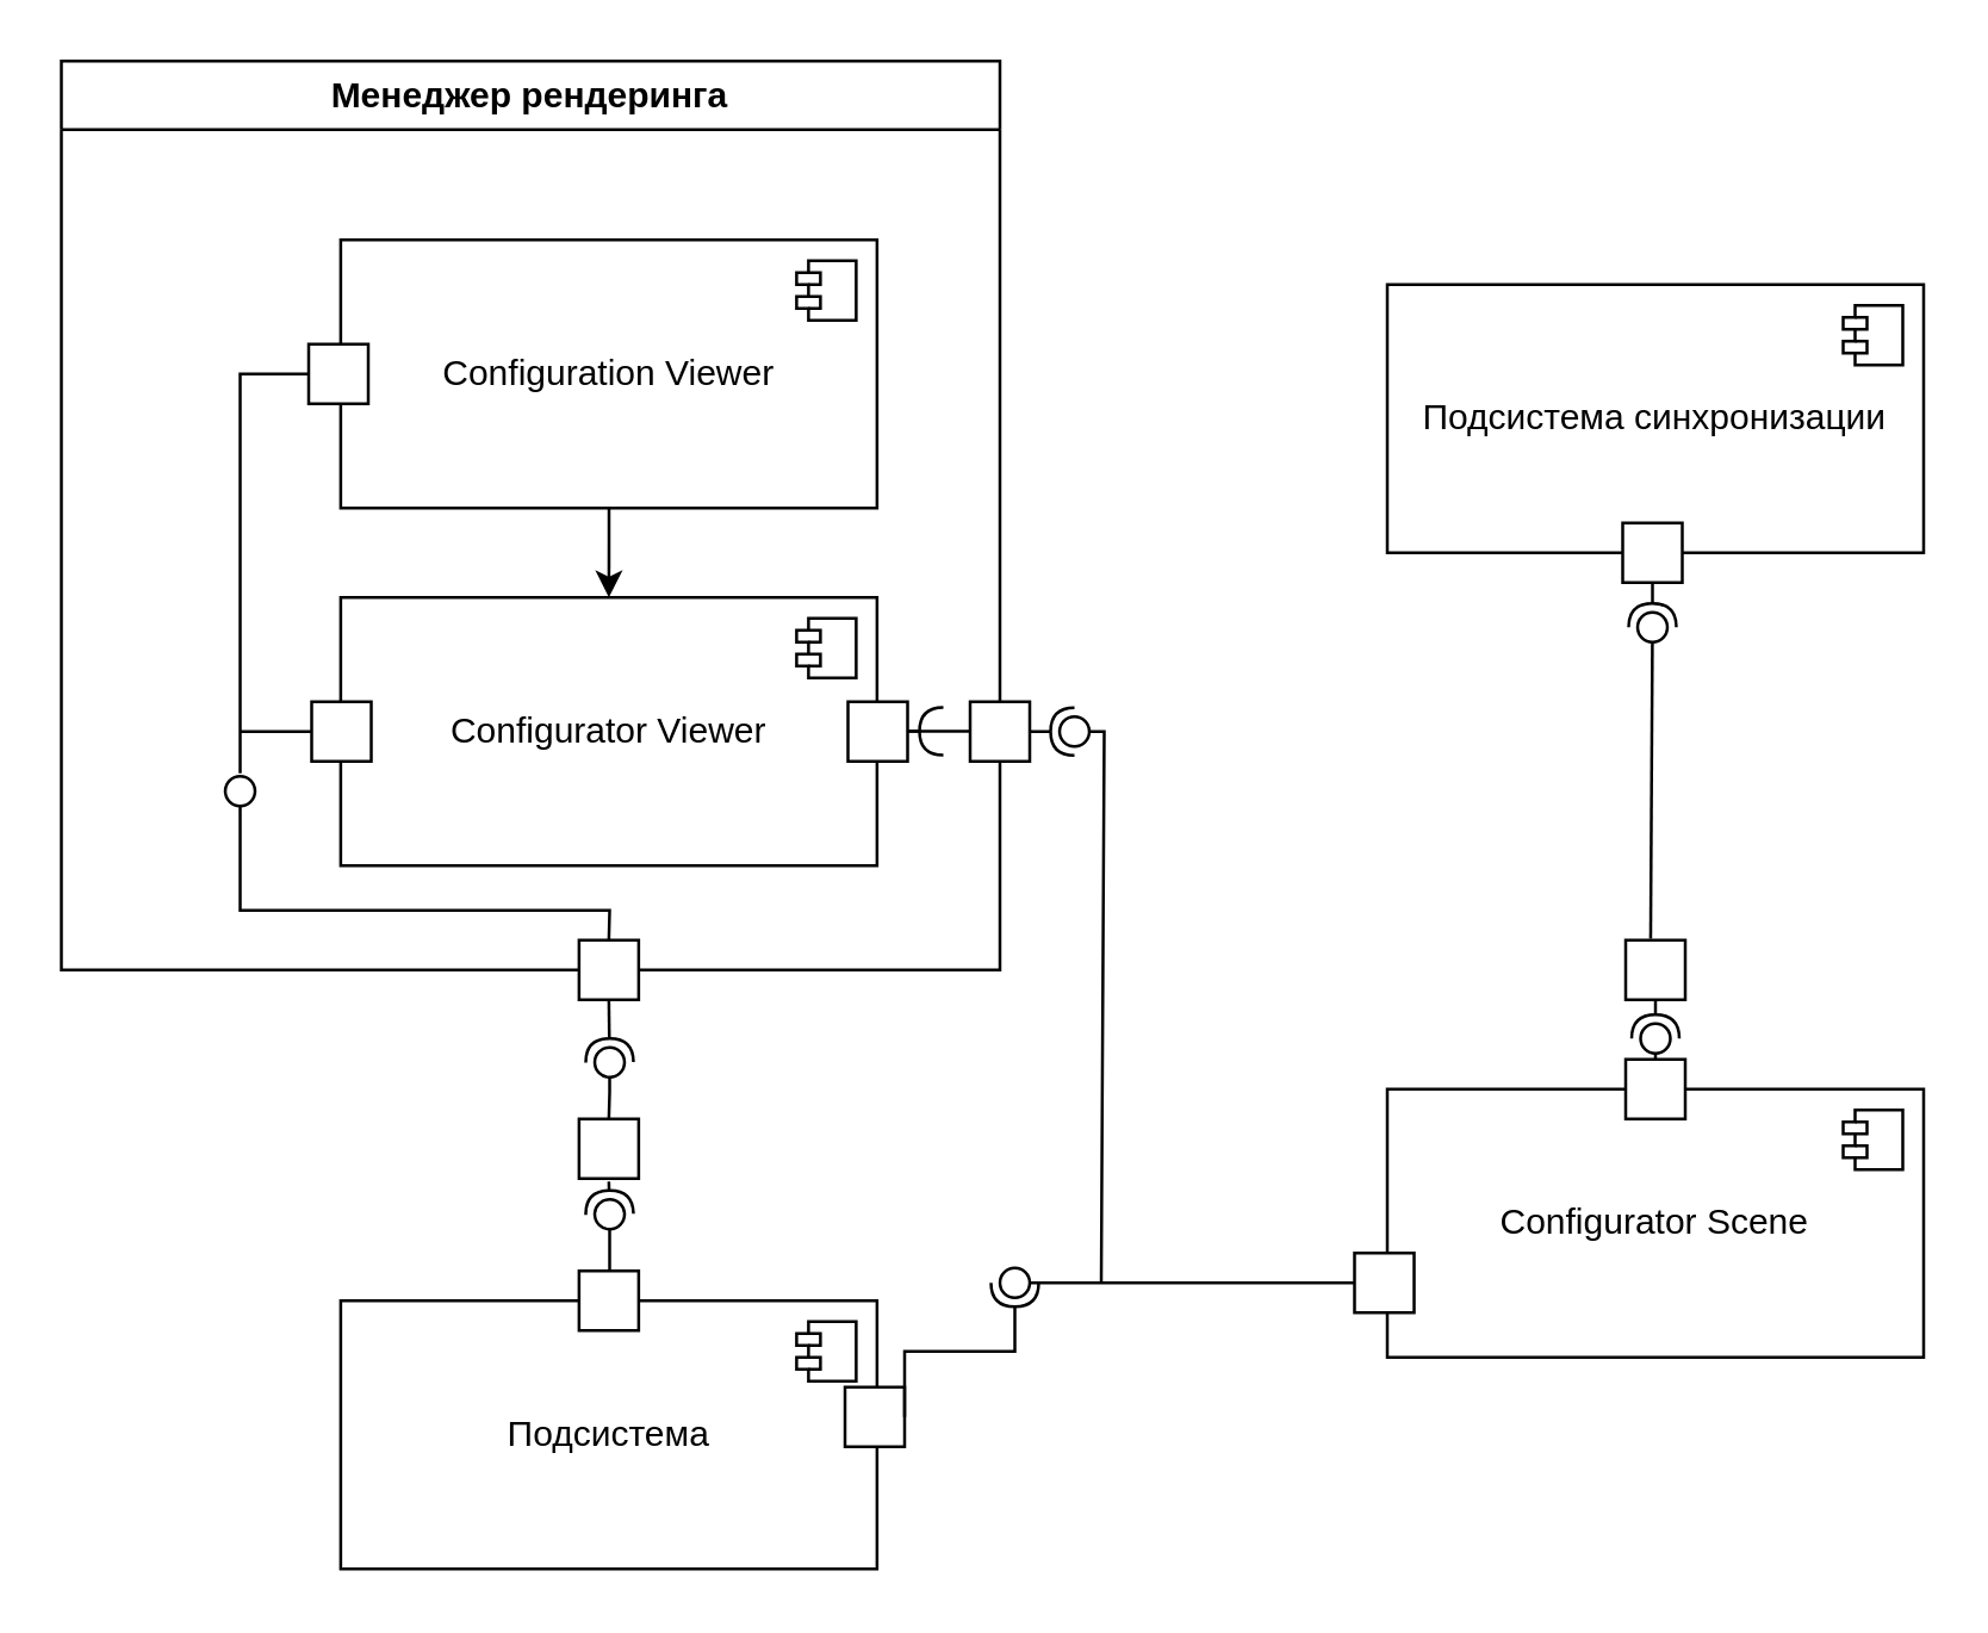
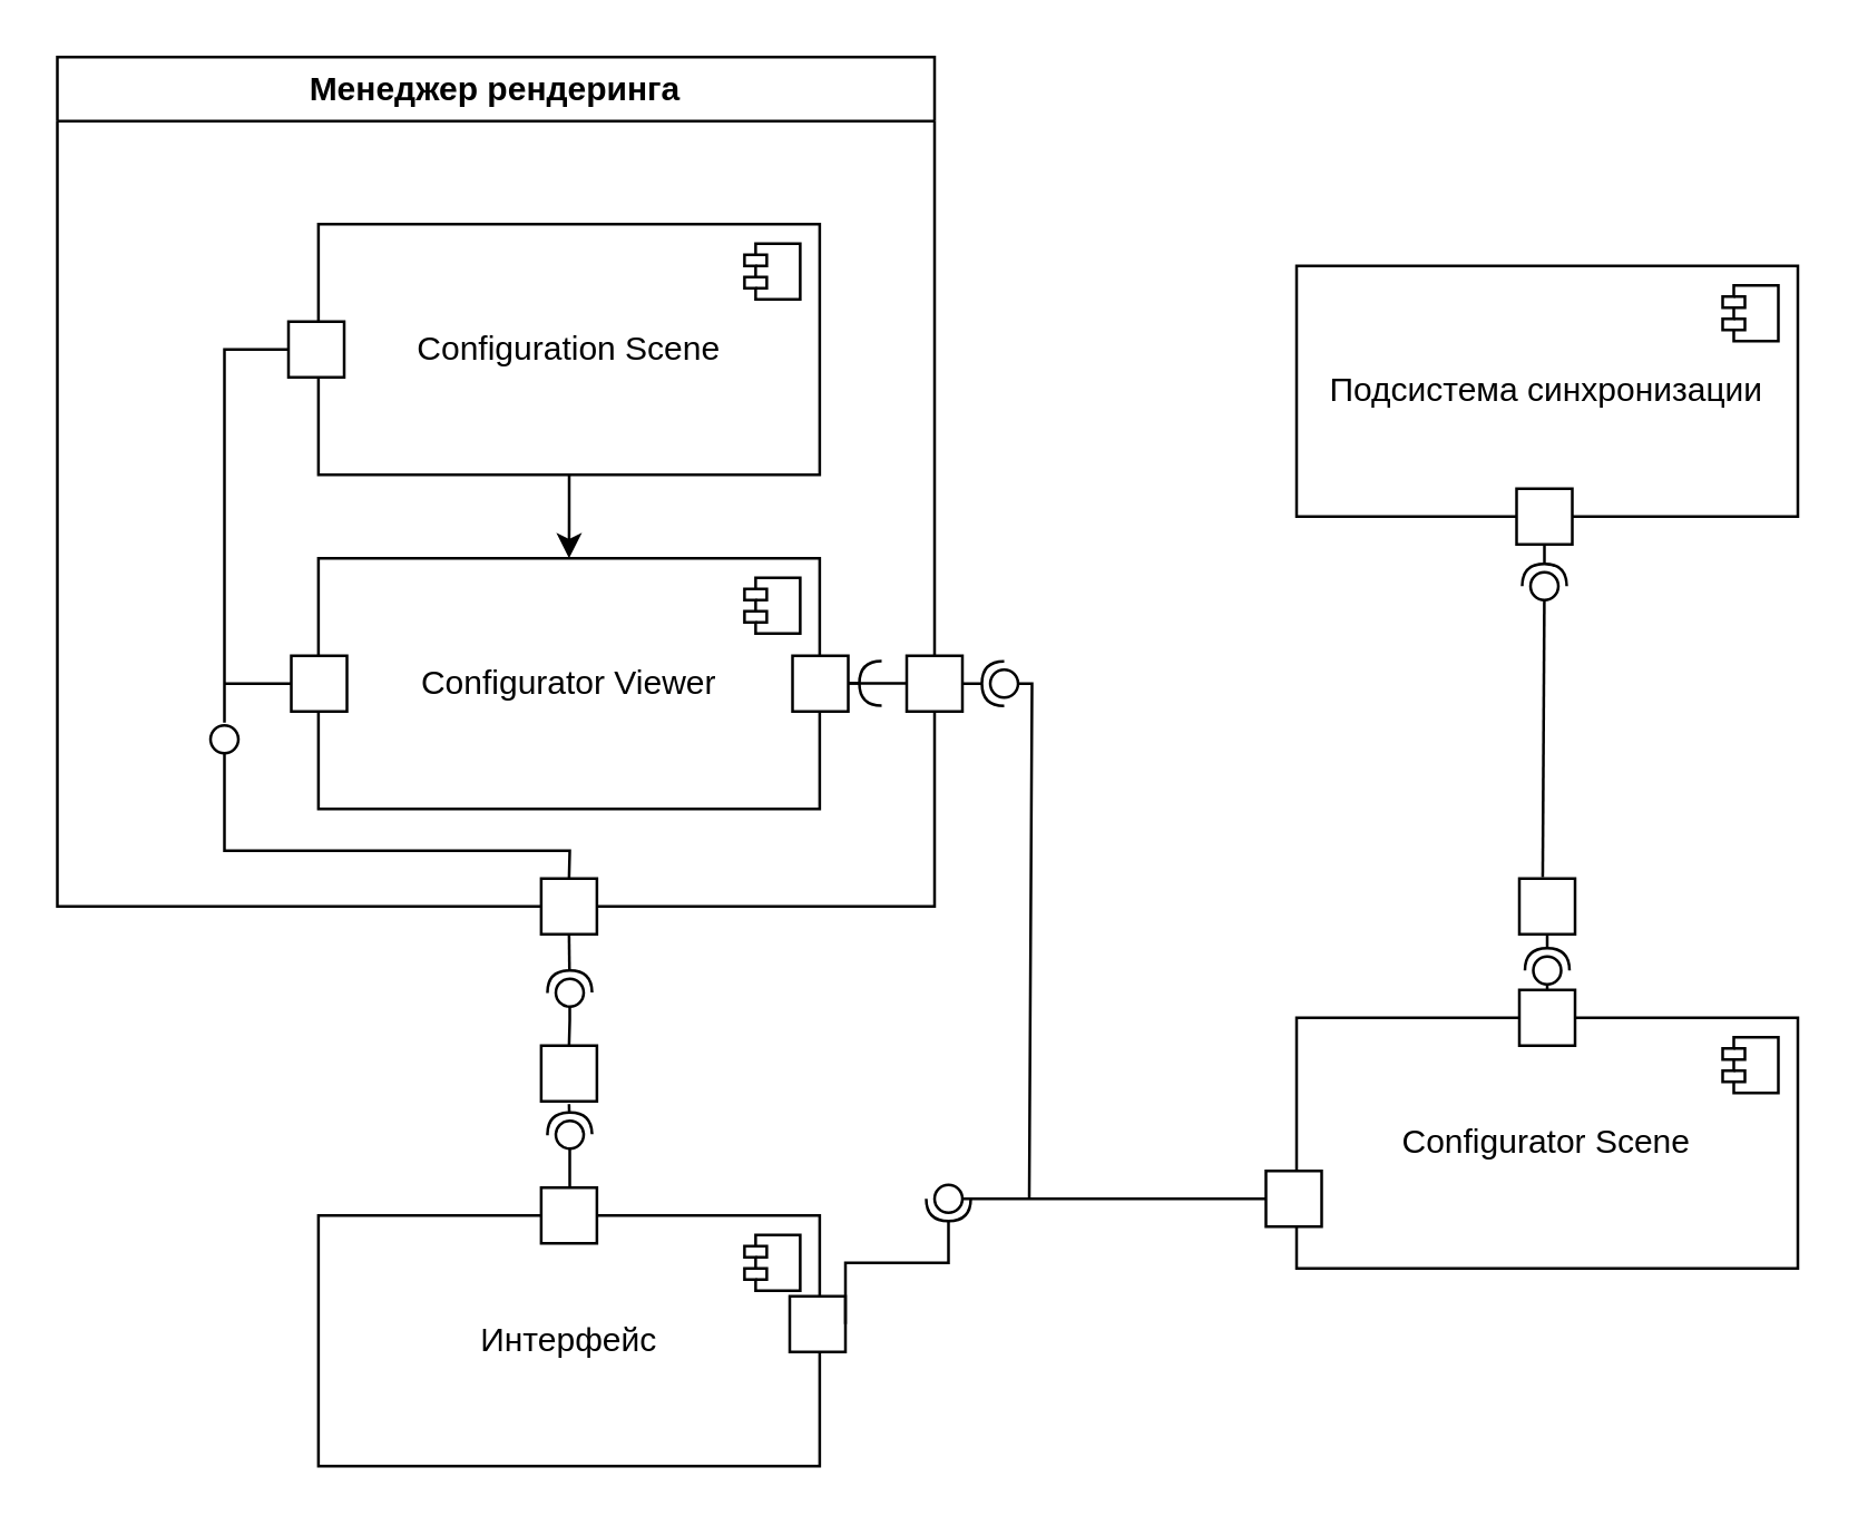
- <mxCell id="12" value="Configuration Viewer" style="html=1;dropTarget=0;whiteSpace=wrap;" vertex="1" parent="11"><mxGeometry x="93.75" y="60" width="180" height="90" as="geometry" /></mxCell>
+ <mxCell id="12" value="Configuration Scene" style="html=1;dropTarget=0;whiteSpace=wrap;" vertex="1" parent="11"><mxGeometry x="93.75" y="60" width="180" height="90" as="geometry" /></mxCell>
- <mxCell id="7" value="Подсистема" style="html=1;dropTarget=0;whiteSpace=wrap;" vertex="1" parent="1"><mxGeometry x="113.75" y="436" width="180" height="90" as="geometry" /></mxCell>
+ <mxCell id="7" value="Интерфейс" style="html=1;dropTarget=0;whiteSpace=wrap;" vertex="1" parent="1"><mxGeometry x="113.75" y="436" width="180" height="90" as="geometry" /></mxCell>
